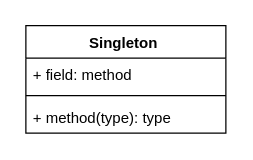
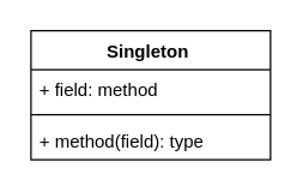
- <mxCell id="5" value="+ method(type): type" style="text;strokeColor=none;fillColor=none;align=left;verticalAlign=top;spacingLeft=4;spacingRight=4;overflow=hidden;rotatable=0;points=[[0,0.5],[1,0.5]];portConstraint=eastwest;" vertex="1" parent="2"><mxGeometry y="60" width="160" height="26" as="geometry" /></mxCell>
+ <mxCell id="5" value="+ method(field): type" style="text;strokeColor=none;fillColor=none;align=left;verticalAlign=top;spacingLeft=4;spacingRight=4;overflow=hidden;rotatable=0;points=[[0,0.5],[1,0.5]];portConstraint=eastwest;" vertex="1" parent="2"><mxGeometry y="60" width="160" height="26" as="geometry" /></mxCell>
